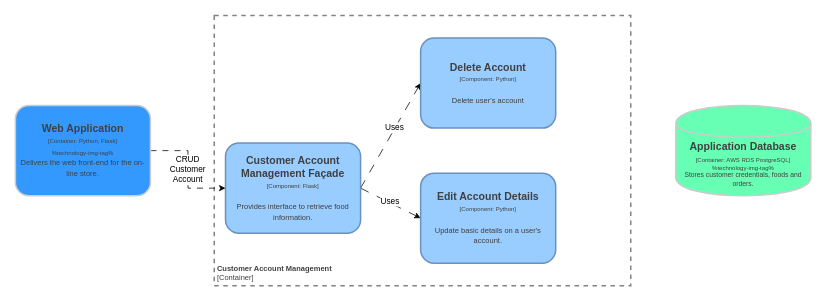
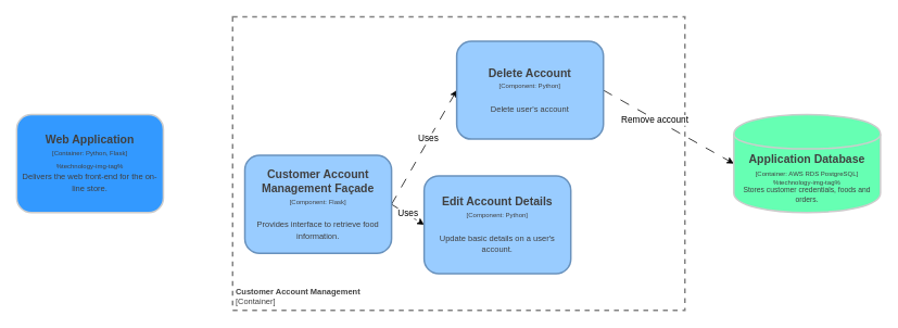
+ <mxCell id="8" style="rounded=0;orthogonalLoop=1;jettySize=auto;html=1;exitX=1;exitY=0.5;exitDx=0;exitDy=0;entryX=0;entryY=0.5;entryDx=0;entryDy=0;dashed=1;dashPattern=12 12;" edge="1" parent="1" source="10" target="15"><mxGeometry relative="1" as="geometry" /></mxCell>
+ <mxCell id="9" value="Remove account" style="edgeLabel;html=1;align=center;verticalAlign=middle;resizable=0;points=[];" vertex="1" connectable="0" parent="8"><mxGeometry x="-0.212" y="-1" relative="1" as="geometry"><mxPoint as="offset" /></mxGeometry></mxCell>
- <mxCell id="12" style="edgeStyle=orthogonalEdgeStyle;rounded=0;orthogonalLoop=1;jettySize=auto;html=1;exitX=1;exitY=0.5;exitDx=0;exitDy=0;dashed=1;dashPattern=8 8;" edge="1" parent="1" source="14" target="7"><mxGeometry relative="1" as="geometry" /></mxCell>
- <mxCell id="13" value="CRUD Customer Account" style="edgeLabel;html=1;align=center;verticalAlign=middle;resizable=1;points=[];whiteSpace=wrap;" vertex="1" connectable="0" parent="12"><mxGeometry x="-0.02" y="-1" relative="1" as="geometry"><mxPoint as="offset" /></mxGeometry></mxCell>
- <mxCell id="11" value="&lt;div&gt;&lt;span style=&quot;font-size: 14px&quot;&gt;&lt;b&gt;Edit Account Details&lt;/b&gt;&lt;/span&gt;&lt;/div&gt;&lt;div&gt;&lt;span style=&quot;font-size: 8px&quot;&gt;[Component: Python]&lt;/span&gt;&lt;/div&gt;&lt;div&gt;&lt;span style=&quot;font-size: 8px&quot;&gt;&lt;br&gt;&lt;/span&gt;&lt;/div&gt;&lt;div&gt;&lt;font size=&quot;1&quot;&gt;Update basic details on a user's account.&lt;/font&gt;&lt;/div&gt;" style="rounded=1;whiteSpace=wrap;html=1;fillColor=#99CCFF;fontColor=#404040;strokeColor=#6992BD;resizable=0;rotatable=0;strokeWidth=2;metaEdit=1;allowArrows=0;" vertex="1" parent="1"><mxGeometry x="560" y="230" width="180" height="120" as="geometry" /></mxCell>
+ <mxCell id="11" value="&lt;div&gt;&lt;span style=&quot;font-size: 14px&quot;&gt;&lt;b&gt;Edit Account Details&lt;/b&gt;&lt;/span&gt;&lt;/div&gt;&lt;div&gt;&lt;span style=&quot;font-size: 8px&quot;&gt;[Component: Python]&lt;/span&gt;&lt;/div&gt;&lt;div&gt;&lt;span style=&quot;font-size: 8px&quot;&gt;&lt;br&gt;&lt;/span&gt;&lt;/div&gt;&lt;div&gt;&lt;font size=&quot;1&quot;&gt;Update basic details on a user's account.&lt;/font&gt;&lt;/div&gt;" style="rounded=1;whiteSpace=wrap;html=1;fillColor=#99CCFF;fontColor=#404040;strokeColor=#6992BD;resizable=0;rotatable=0;strokeWidth=2;metaEdit=1;allowArrows=0;" vertex="1" parent="1"><mxGeometry x="520" y="215" width="180" height="120" as="geometry" /></mxCell>
